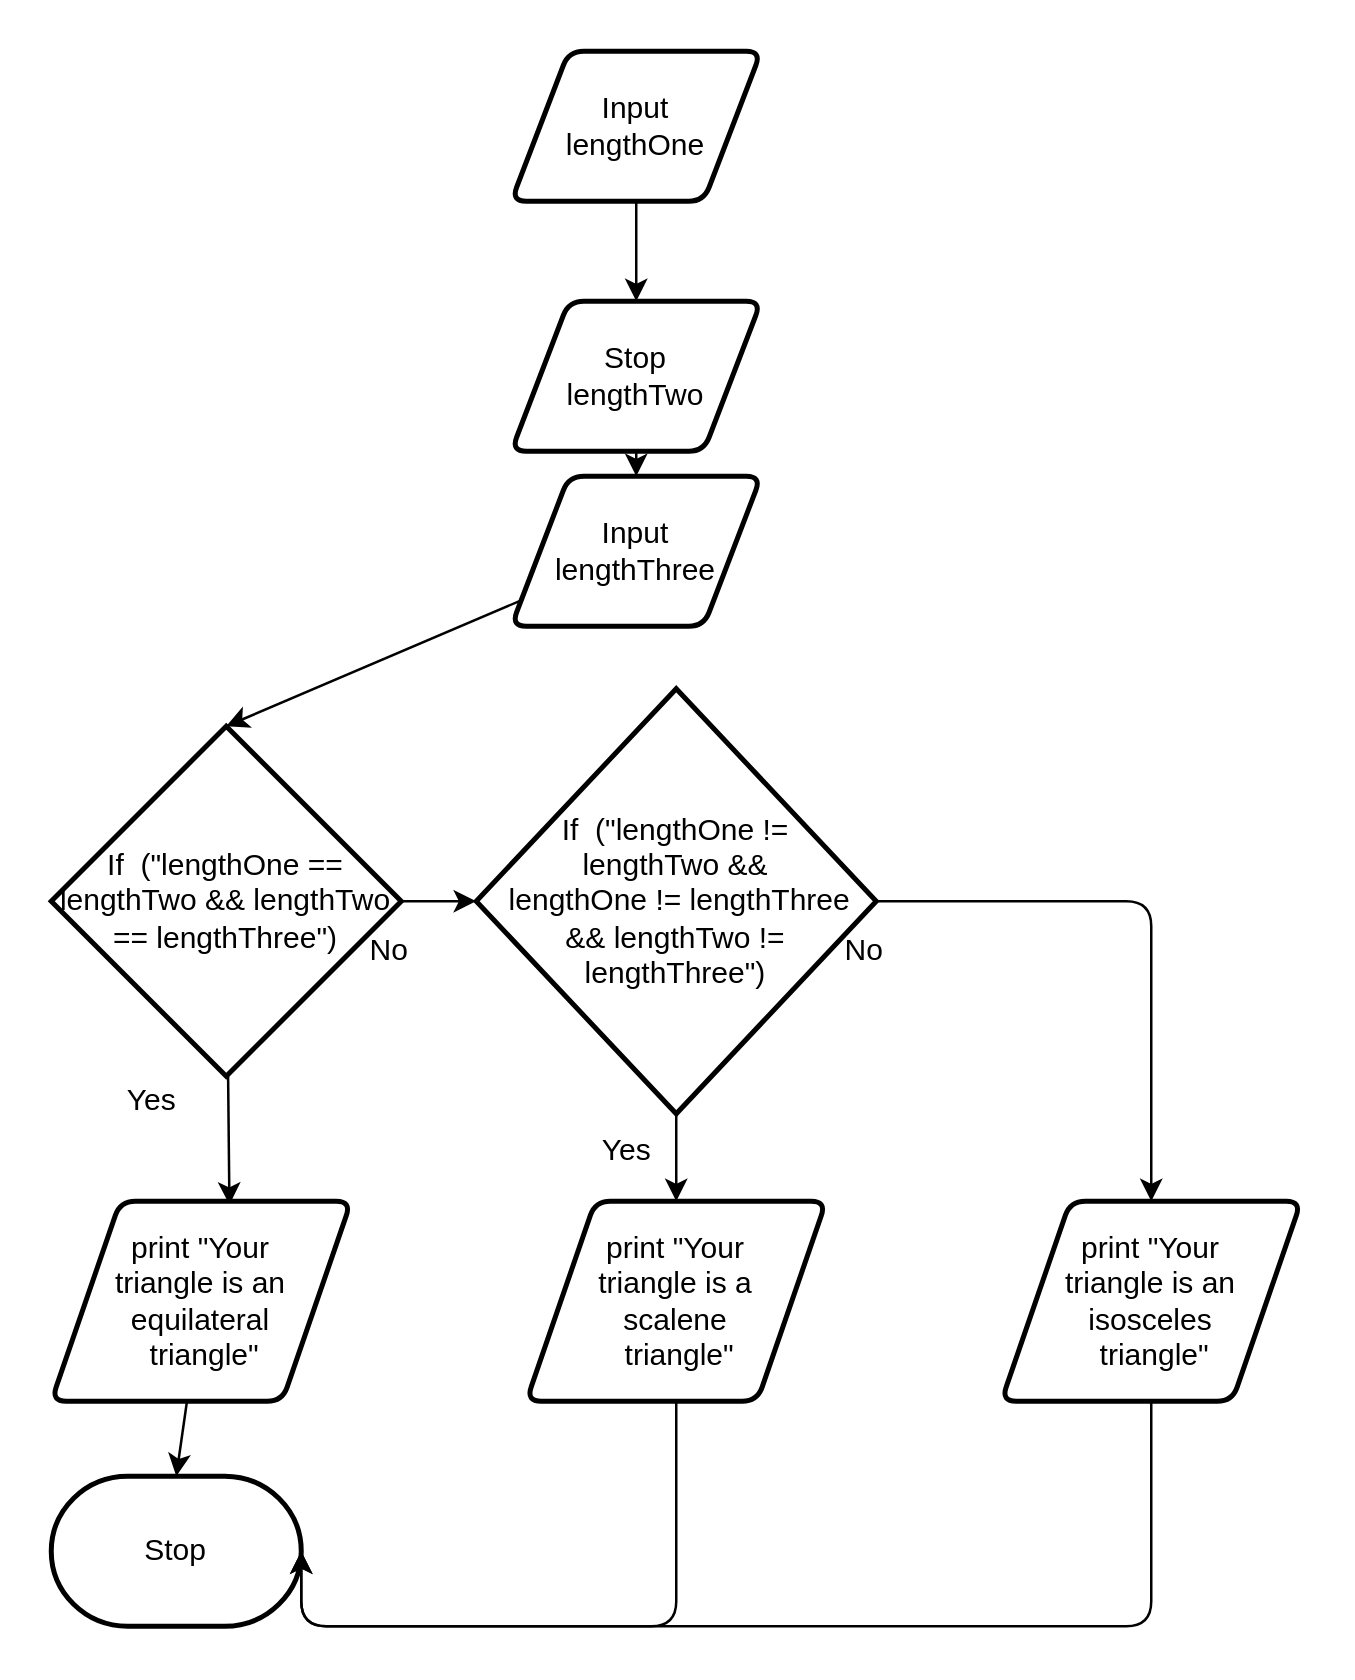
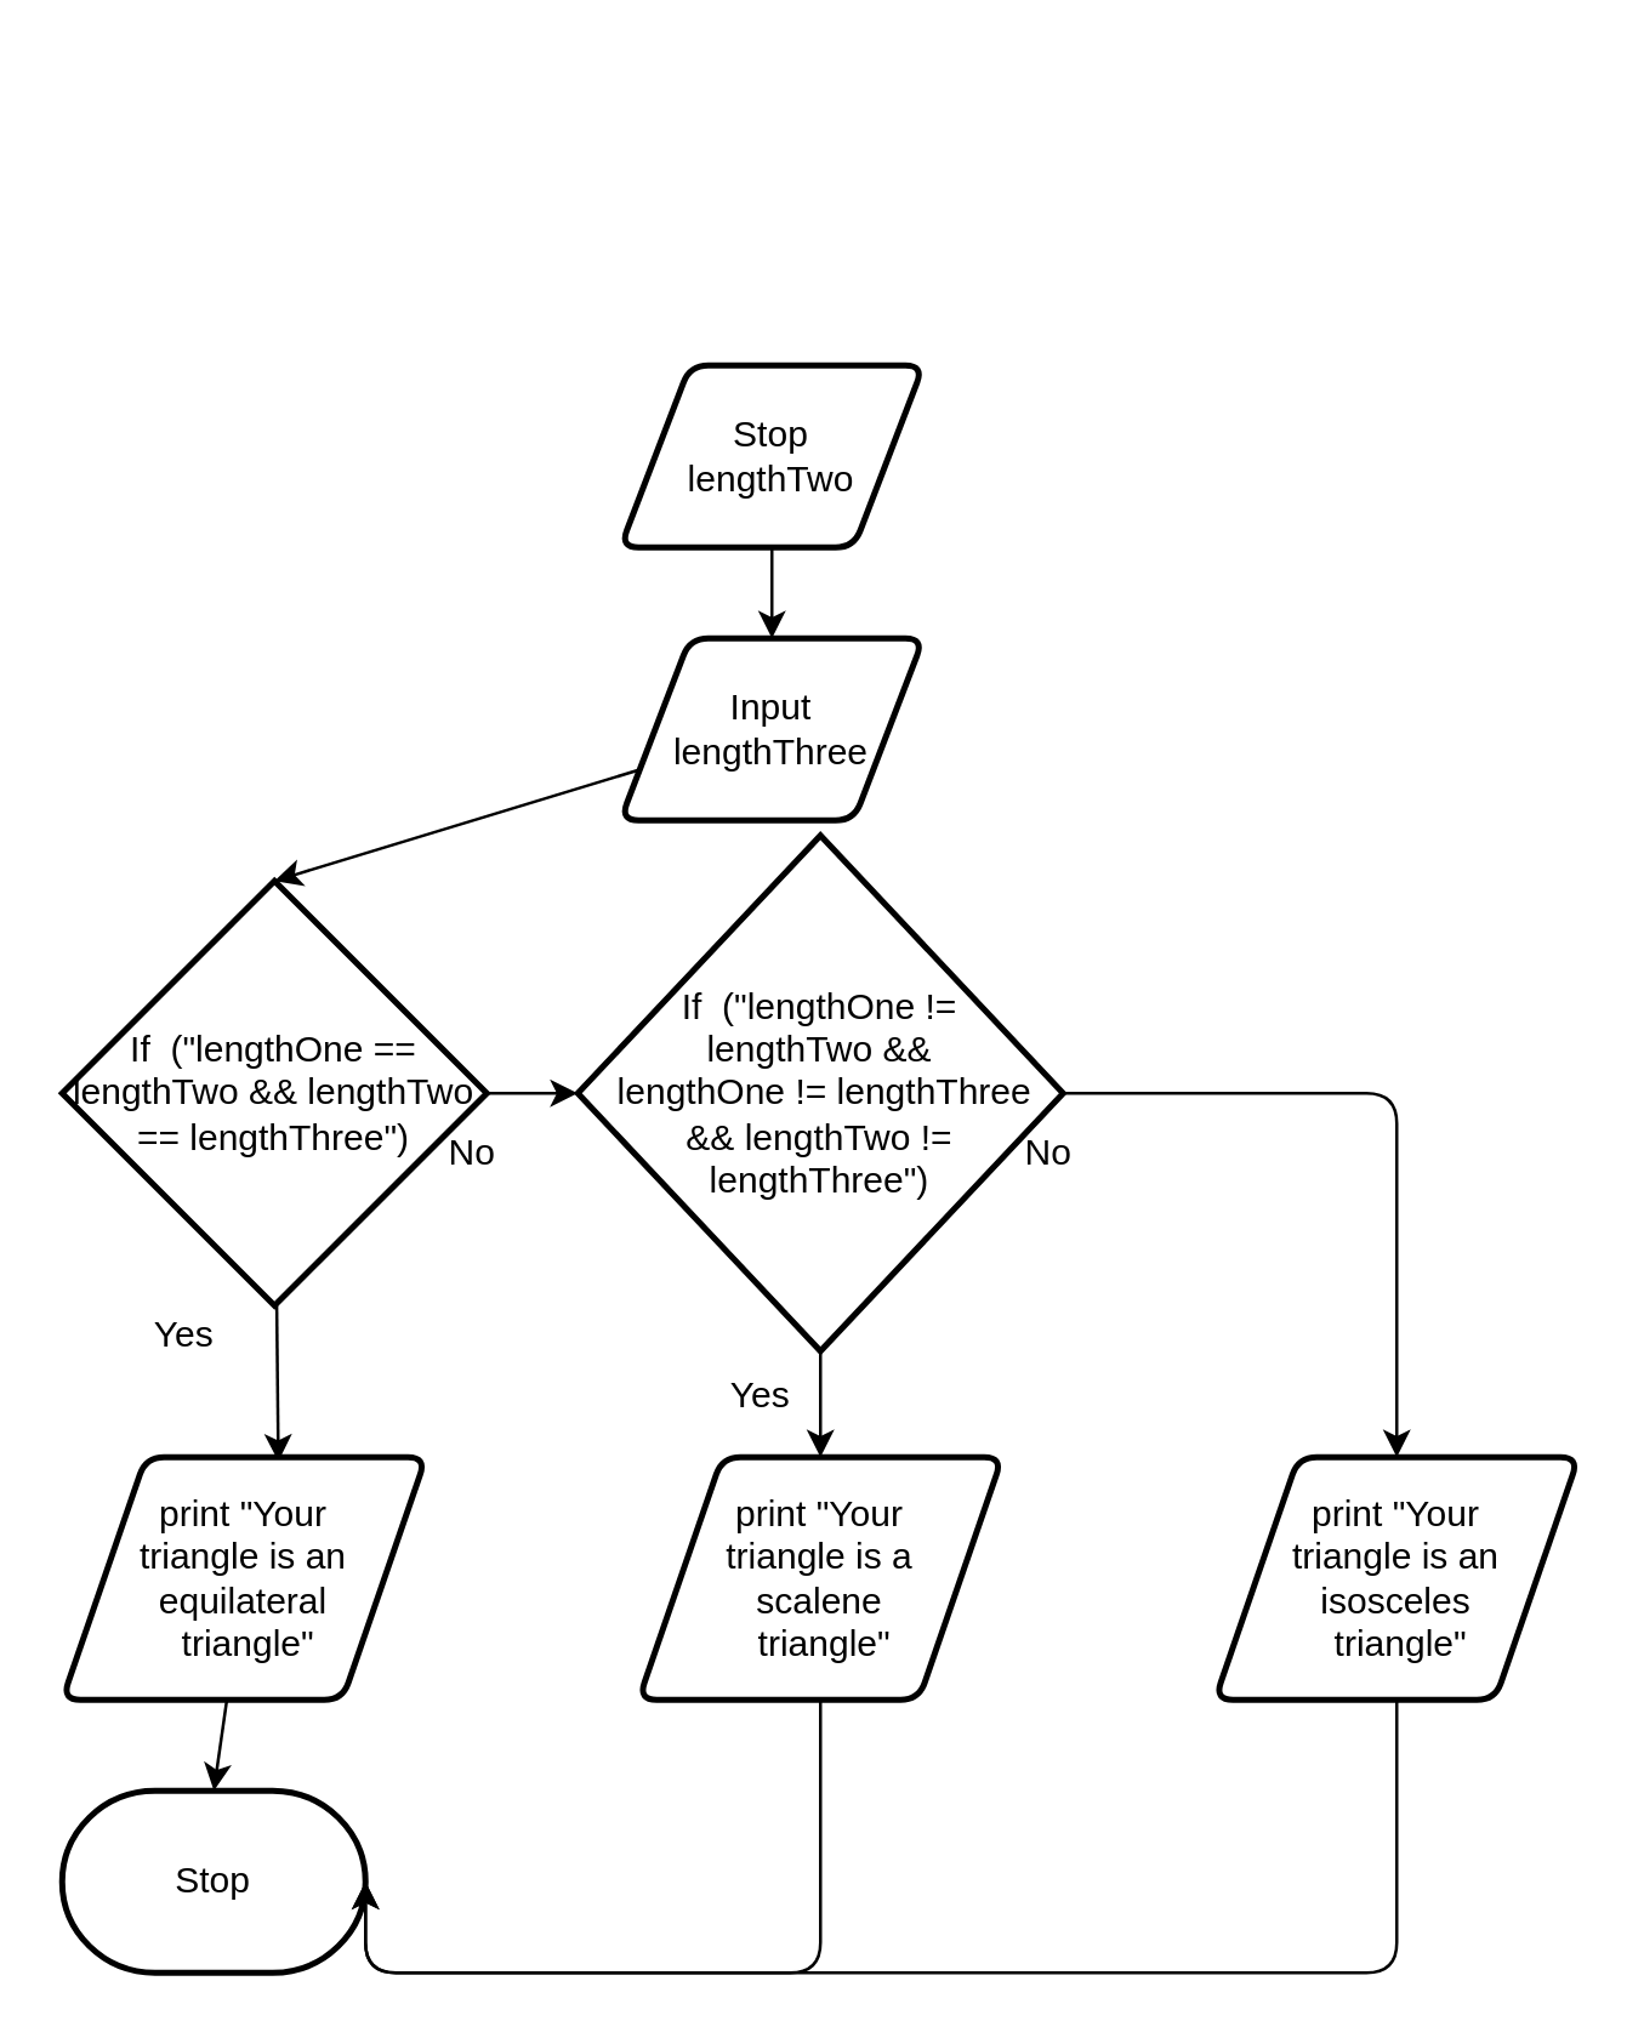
- <mxCell id="3" value="Input &lt;br&gt;lengthOne" style="shape=parallelogram;html=1;strokeWidth=2;perimeter=parallelogramPerimeter;whiteSpace=wrap;rounded=1;arcSize=12;size=0.23;" vertex="1" parent="1"><mxGeometry x="204" y="20" width="100" height="60" as="geometry" /></mxCell>
- <mxCell id="2" style="edgeStyle=none;html=1;" edge="1" parent="1" source="3" target="5"><mxGeometry relative="1" as="geometry" /></mxCell>
- <mxCell id="7" value="Input &lt;br&gt;lengthThree" style="shape=parallelogram;html=1;strokeWidth=2;perimeter=parallelogramPerimeter;whiteSpace=wrap;rounded=1;arcSize=12;size=0.23;direction=east;" vertex="1" parent="1"><mxGeometry x="204" y="190" width="100" height="60" as="geometry" /></mxCell>
+ <mxCell id="7" value="Input &lt;br&gt;lengthThree" style="shape=parallelogram;html=1;strokeWidth=2;perimeter=parallelogramPerimeter;whiteSpace=wrap;rounded=1;arcSize=12;size=0.23;direction=east;" vertex="1" parent="1"><mxGeometry x="204" y="210" width="100" height="60" as="geometry" /></mxCell>
